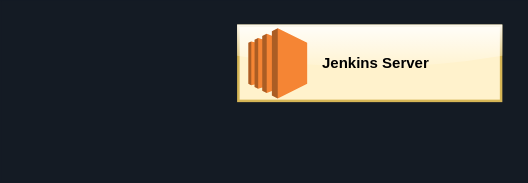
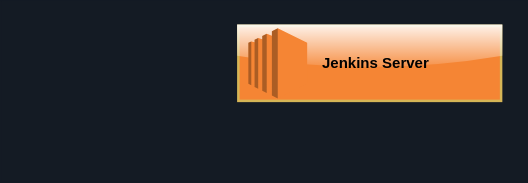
- <mxCell id="3" value="&lt;b&gt;&amp;nbsp; &amp;nbsp;Jenkins Server&lt;/b&gt;" style="rounded=0;whiteSpace=wrap;html=1;fillColor=#fff2cc;strokeColor=#d6b656;strokeWidth=2;shadow=0;glass=1;movable=1;resizable=1;rotatable=1;deletable=1;editable=1;locked=0;connectable=1;" vertex="1" parent="2"><mxGeometry width="210" height="60" as="geometry" /></mxCell>
+ <mxCell id="3" value="&lt;b&gt;&amp;nbsp; &amp;nbsp;Jenkins Server&lt;/b&gt;" style="rounded=0;whiteSpace=wrap;html=1;fillColor=#f58534;strokeColor=#d6b656;strokeWidth=2;shadow=0;glass=1;movable=1;resizable=1;rotatable=1;deletable=1;editable=1;locked=0;connectable=1;" vertex="1" parent="2"><mxGeometry width="210" height="60" as="geometry" /></mxCell>
